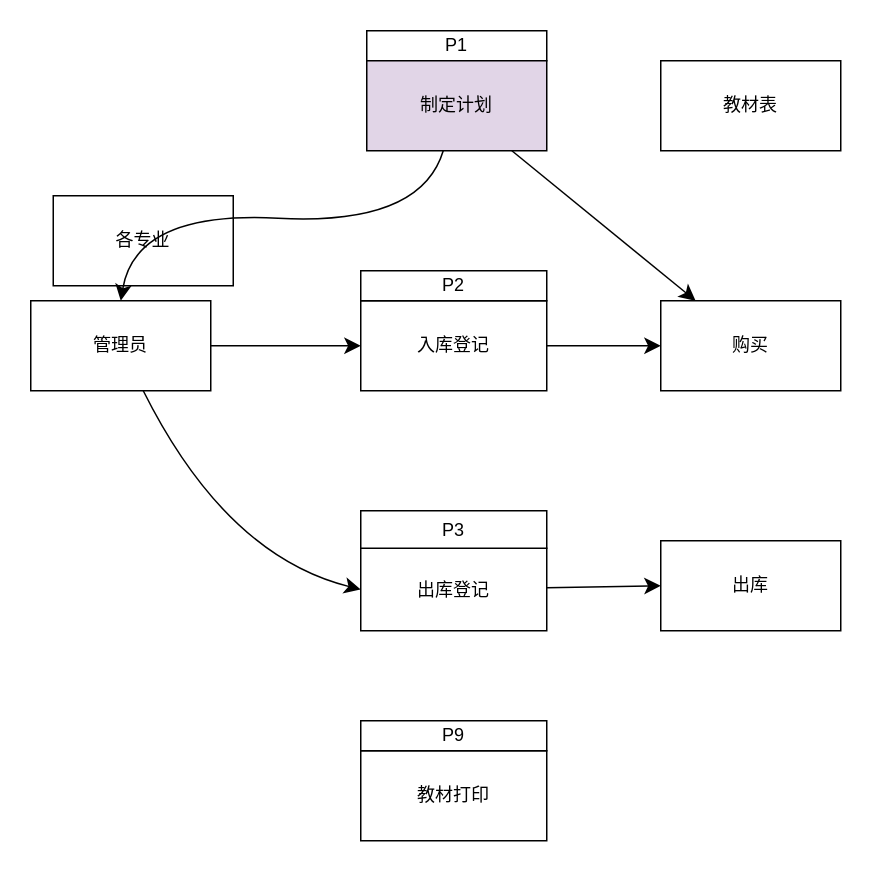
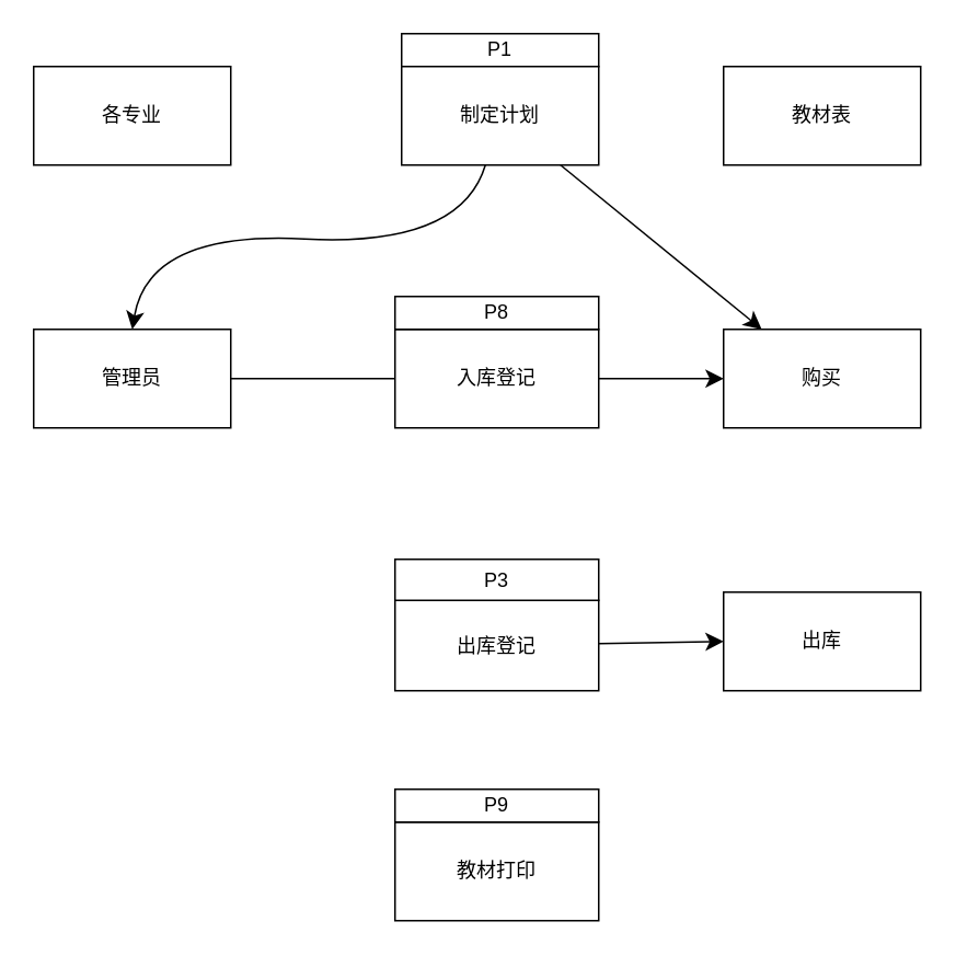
- <mxCell id="6" value="制定计划" style="rounded=0;whiteSpace=wrap;html=1;fillColor=#e1d5e7;" parent="1" vertex="1"><mxGeometry x="244" y="40" width="120" height="60" as="geometry" /></mxCell>
+ <mxCell id="6" value="制定计划" style="rounded=0;whiteSpace=wrap;html=1;" parent="1" vertex="1"><mxGeometry x="244" y="40" width="120" height="60" as="geometry" /></mxCell>
- <mxCell id="2" value="各专业" style="whiteSpace=wrap;html=1;" parent="1" vertex="1"><mxGeometry x="35" y="130" width="120" height="60" as="geometry" /></mxCell>
+ <mxCell id="2" value="各专业" style="whiteSpace=wrap;html=1;" parent="1" vertex="1"><mxGeometry x="20" y="40" width="120" height="60" as="geometry" /></mxCell>
- <mxCell id="13" value="P2" style="rounded=0;whiteSpace=wrap;html=1;" parent="1" vertex="1"><mxGeometry x="240" y="180" width="124" height="20" as="geometry" /></mxCell>
+ <mxCell id="13" value="P8" style="rounded=0;whiteSpace=wrap;html=1;" parent="1" vertex="1"><mxGeometry x="240" y="180" width="124" height="20" as="geometry" /></mxCell>
- <mxCell id="8" style="edgeStyle=none;curved=1;rounded=0;orthogonalLoop=1;jettySize=auto;html=1;entryX=0;entryY=0.5;entryDx=0;entryDy=0;fontSize=12;startSize=8;endSize=8;" edge="1" parent="1" source="10" target="12"><mxGeometry relative="1" as="geometry" /></mxCell>
+ <mxCell id="8" style="edgeStyle=none;curved=1;rounded=0;orthogonalLoop=1;jettySize=auto;html=1;entryX=0;entryY=0.5;entryDx=0;entryDy=0;fontSize=12;startSize=8;endSize=8;endArrow=none;" edge="1" parent="1" source="10" target="12"><mxGeometry relative="1" as="geometry" /></mxCell>
- <mxCell id="9" style="edgeStyle=none;curved=1;rounded=0;orthogonalLoop=1;jettySize=auto;html=1;entryX=0;entryY=0.5;entryDx=0;entryDy=0;fontSize=12;startSize=8;endSize=8;" edge="1" parent="1" source="10" target="16"><mxGeometry relative="1" as="geometry"><Array as="points"><mxPoint x="150" y="370" /></Array></mxGeometry></mxCell>
